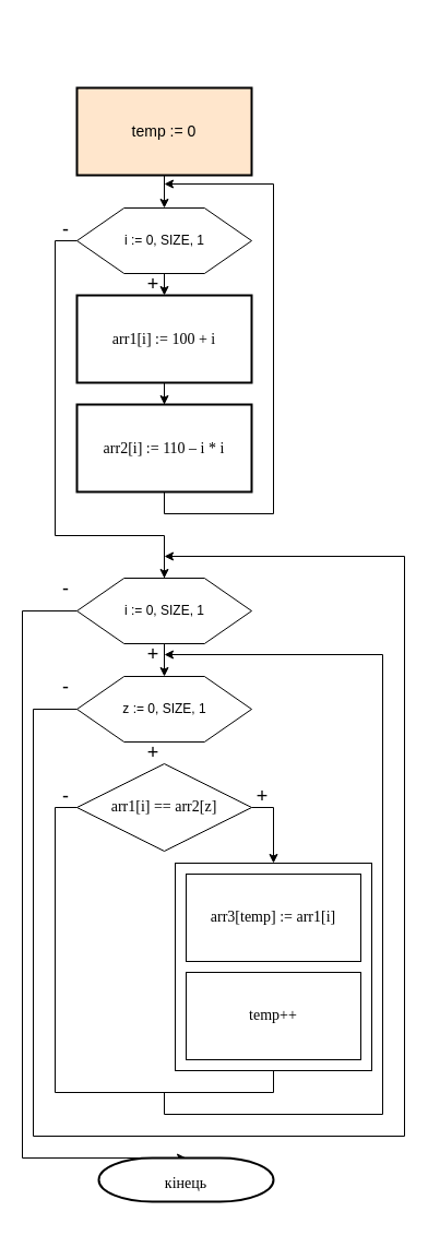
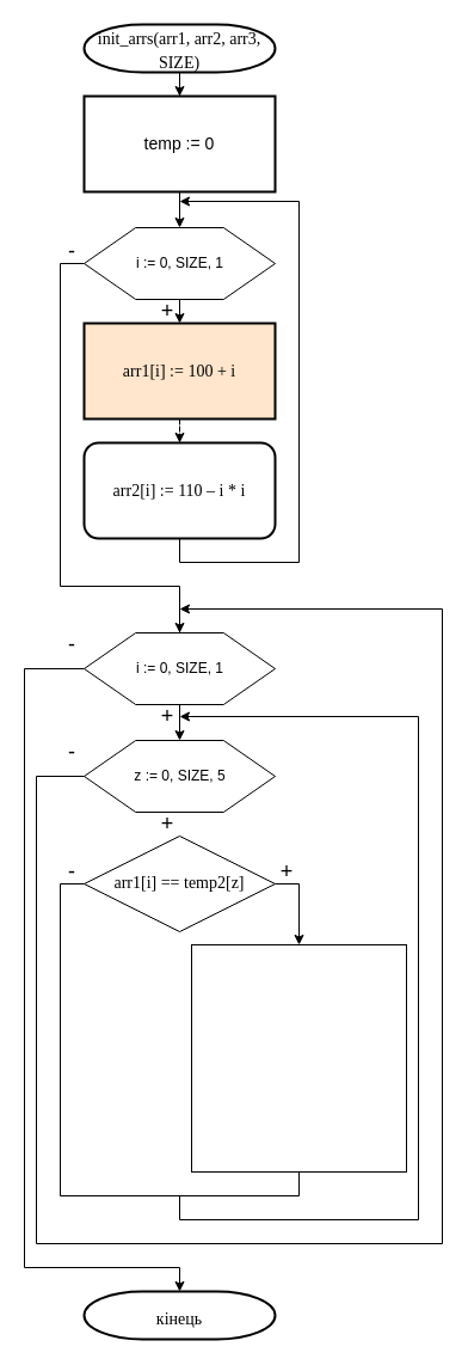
+ <mxCell id="5" value="&lt;p class=&quot;MsoNormal&quot; style=&quot;margin-top: 12.0pt ; text-indent: 0cm ; line-height: 150%&quot;&gt;&lt;span style=&quot;line-height: 150% ; font-family: &amp;#34;times new roman&amp;#34; , serif&quot;&gt;&lt;font style=&quot;font-size: 14px&quot;&gt;init_arrs(arr1, arr2, arr3, SIZE)&lt;/font&gt;&lt;b style=&quot;font-size: 14pt&quot;&gt;&lt;/b&gt;&lt;/span&gt;&lt;/p&gt;" style="strokeWidth=2;html=1;shape=mxgraph.flowchart.terminator;whiteSpace=wrap;" parent="1" vertex="1"><mxGeometry x="70" y="20" width="160" height="40" as="geometry" /></mxCell>
+ <mxCell id="4" value="" style="edgeStyle=orthogonalEdgeStyle;rounded=0;orthogonalLoop=1;jettySize=auto;html=1;" parent="1" source="5" target="7" edge="1"><mxGeometry relative="1" as="geometry" /></mxCell>
- <mxCell id="7" value="&lt;font style=&quot;font-size: 14px&quot;&gt;temp := 0&lt;/font&gt;" style="whiteSpace=wrap;html=1;strokeWidth=2;fillColor=#ffe6cc;" parent="1" vertex="1"><mxGeometry x="70" y="80" width="160" height="80" as="geometry" /></mxCell>
+ <mxCell id="7" value="&lt;font style=&quot;font-size: 14px&quot;&gt;temp := 0&lt;/font&gt;" style="whiteSpace=wrap;html=1;strokeWidth=2;" parent="1" vertex="1"><mxGeometry x="70" y="80" width="160" height="80" as="geometry" /></mxCell>
- <mxCell id="11" value="&lt;font style=&quot;font-size: 14px&quot;&gt;&lt;span lang=&quot;EN-US&quot; style=&quot;font-family: &amp;#34;times new roman&amp;#34; , serif&quot;&gt;arr&lt;/span&gt;&lt;span lang=&quot;RU&quot; style=&quot;font-family: &amp;#34;times new roman&amp;#34; , serif&quot;&gt;1[&lt;/span&gt;&lt;span lang=&quot;EN-US&quot; style=&quot;font-family: &amp;#34;times new roman&amp;#34; , serif&quot;&gt;i&lt;/span&gt;&lt;span lang=&quot;RU&quot; style=&quot;font-family: &amp;#34;times new roman&amp;#34; , serif&quot;&gt;] := 100 + &lt;/span&gt;&lt;span lang=&quot;EN-US&quot; style=&quot;font-family: &amp;#34;times new roman&amp;#34; , serif&quot;&gt;i&lt;/span&gt;&lt;/font&gt;" style="whiteSpace=wrap;html=1;strokeWidth=2;" parent="1" vertex="1"><mxGeometry x="70" y="270" width="160" height="80" as="geometry" /></mxCell>
+ <mxCell id="11" value="&lt;font style=&quot;font-size: 14px&quot;&gt;&lt;span lang=&quot;EN-US&quot; style=&quot;font-family: &amp;#34;times new roman&amp;#34; , serif&quot;&gt;arr&lt;/span&gt;&lt;span lang=&quot;RU&quot; style=&quot;font-family: &amp;#34;times new roman&amp;#34; , serif&quot;&gt;1[&lt;/span&gt;&lt;span lang=&quot;EN-US&quot; style=&quot;font-family: &amp;#34;times new roman&amp;#34; , serif&quot;&gt;i&lt;/span&gt;&lt;span lang=&quot;RU&quot; style=&quot;font-family: &amp;#34;times new roman&amp;#34; , serif&quot;&gt;] := 100 + &lt;/span&gt;&lt;span lang=&quot;EN-US&quot; style=&quot;font-family: &amp;#34;times new roman&amp;#34; , serif&quot;&gt;i&lt;/span&gt;&lt;/font&gt;" style="whiteSpace=wrap;html=1;strokeWidth=2;fillColor=#ffe6cc;" parent="1" vertex="1"><mxGeometry x="70" y="270" width="160" height="80" as="geometry" /></mxCell>
- <mxCell id="10" style="edgeStyle=orthogonalEdgeStyle;rounded=0;orthogonalLoop=1;jettySize=auto;html=1;exitX=0.5;exitY=1;exitDx=0;exitDy=0;" parent="1" source="11" target="13" edge="1"><mxGeometry relative="1" as="geometry" /></mxCell>
+ <mxCell id="10" style="edgeStyle=orthogonalEdgeStyle;rounded=0;orthogonalLoop=1;jettySize=auto;html=1;exitX=0.5;exitY=1;exitDx=0;exitDy=0;dashed=1;" parent="1" source="11" target="13" edge="1"><mxGeometry relative="1" as="geometry" /></mxCell>
- <mxCell id="13" value="&lt;font style=&quot;font-size: 14px&quot;&gt;&lt;span lang=&quot;EN-US&quot; style=&quot;font-family: &amp;#34;times new roman&amp;#34; , serif&quot;&gt;arr&lt;/span&gt;&lt;span lang=&quot;RU&quot; style=&quot;font-family: &amp;#34;times new roman&amp;#34; , serif&quot;&gt;2[&lt;/span&gt;&lt;span lang=&quot;EN-US&quot; style=&quot;font-family: &amp;#34;times new roman&amp;#34; , serif&quot;&gt;i] := 110 – i * i&lt;/span&gt;&lt;/font&gt;" style="whiteSpace=wrap;html=1;strokeWidth=2;" parent="1" vertex="1"><mxGeometry x="70" y="370" width="160" height="80" as="geometry" /></mxCell>
+ <mxCell id="13" value="&lt;font style=&quot;font-size: 14px&quot;&gt;&lt;span lang=&quot;EN-US&quot; style=&quot;font-family: &amp;#34;times new roman&amp;#34; , serif&quot;&gt;arr&lt;/span&gt;&lt;span lang=&quot;RU&quot; style=&quot;font-family: &amp;#34;times new roman&amp;#34; , serif&quot;&gt;2[&lt;/span&gt;&lt;span lang=&quot;EN-US&quot; style=&quot;font-family: &amp;#34;times new roman&amp;#34; , serif&quot;&gt;i] := 110 – i * i&lt;/span&gt;&lt;/font&gt;" style="whiteSpace=wrap;html=1;strokeWidth=2;rounded=1;" parent="1" vertex="1"><mxGeometry x="70" y="370" width="160" height="80" as="geometry" /></mxCell>
- <mxCell id="20" value="z := 0, SIZE, 1" style="verticalLabelPosition=middle;verticalAlign=middle;html=1;shape=hexagon;perimeter=hexagonPerimeter2;arcSize=6;size=0.27;labelPosition=center;align=center;" parent="1" vertex="1"><mxGeometry x="70" y="619" width="160" height="60" as="geometry" /></mxCell>
+ <mxCell id="20" value="z := 0, SIZE, 5" style="verticalLabelPosition=middle;verticalAlign=middle;html=1;shape=hexagon;perimeter=hexagonPerimeter2;arcSize=6;size=0.27;labelPosition=center;align=center;" parent="1" vertex="1"><mxGeometry x="70" y="619" width="160" height="60" as="geometry" /></mxCell>
- <mxCell id="21" value="&lt;span lang=&quot;EN-US&quot; style=&quot;font-family: &amp;#34;times new roman&amp;#34; , serif&quot;&gt;&lt;font style=&quot;font-size: 14px&quot;&gt;arr1[i] == arr2[z]&lt;/font&gt;&lt;/span&gt;" style="rhombus;whiteSpace=wrap;html=1;" parent="1" vertex="1"><mxGeometry x="70" y="699" width="160" height="80" as="geometry" /></mxCell>
+ <mxCell id="21" value="&lt;span lang=&quot;EN-US&quot; style=&quot;font-family: &amp;#34;times new roman&amp;#34; , serif&quot;&gt;&lt;font style=&quot;font-size: 14px&quot;&gt;arr1[i] == temp2[z]&lt;/font&gt;&lt;/span&gt;" style="rhombus;whiteSpace=wrap;html=1;" parent="1" vertex="1"><mxGeometry x="70" y="699" width="160" height="80" as="geometry" /></mxCell>
- <mxCell id="22" value="&lt;span lang=&quot;EN-US&quot; style=&quot;font-family: &amp;#34;times new roman&amp;#34; , serif&quot;&gt;&lt;font style=&quot;font-size: 14px&quot;&gt;arr3[temp] := arr1[i]&lt;/font&gt;&lt;/span&gt;" style="rounded=0;whiteSpace=wrap;html=1;" parent="1" vertex="1"><mxGeometry x="170" y="800" width="160" height="80" as="geometry" /></mxCell>
- <mxCell id="44" value="&lt;span lang=&quot;EN-US&quot; style=&quot;font-family: &amp;#34;times new roman&amp;#34; , serif&quot;&gt;&lt;font style=&quot;font-size: 14px&quot;&gt;temp++&lt;/font&gt;&lt;/span&gt;" style="rounded=0;whiteSpace=wrap;html=1;" vertex="1" parent="1"><mxGeometry x="170" y="890" width="160" height="80" as="geometry" /></mxCell>
- <mxCell id="43" value="&lt;p class=&quot;MsoNormal&quot; style=&quot;margin-top: 12.0pt ; text-indent: 0cm ; line-height: 150%&quot;&gt;&lt;span style=&quot;line-height: 150% ; font-family: &amp;#34;times new roman&amp;#34; , serif&quot;&gt;&lt;font style=&quot;font-size: 14px&quot;&gt;кінець&lt;/font&gt;&lt;b style=&quot;font-size: 14pt&quot;&gt;&lt;/b&gt;&lt;/span&gt;&lt;/p&gt;" style="strokeWidth=2;html=1;shape=mxgraph.flowchart.terminator;whiteSpace=wrap;" parent="1" vertex="1"><mxGeometry x="90" y="1060" width="160" height="40" as="geometry" /></mxCell>
+ <mxCell id="43" value="&lt;p class=&quot;MsoNormal&quot; style=&quot;margin-top: 12.0pt ; text-indent: 0cm ; line-height: 150%&quot;&gt;&lt;span style=&quot;line-height: 150% ; font-family: &amp;#34;times new roman&amp;#34; , serif&quot;&gt;&lt;font style=&quot;font-size: 14px&quot;&gt;кінець&lt;/font&gt;&lt;b style=&quot;font-size: 14pt&quot;&gt;&lt;/b&gt;&lt;/span&gt;&lt;/p&gt;" style="strokeWidth=2;html=1;shape=mxgraph.flowchart.terminator;whiteSpace=wrap;" parent="1" vertex="1"><mxGeometry x="70" y="1080" width="160" height="40" as="geometry" /></mxCell>
